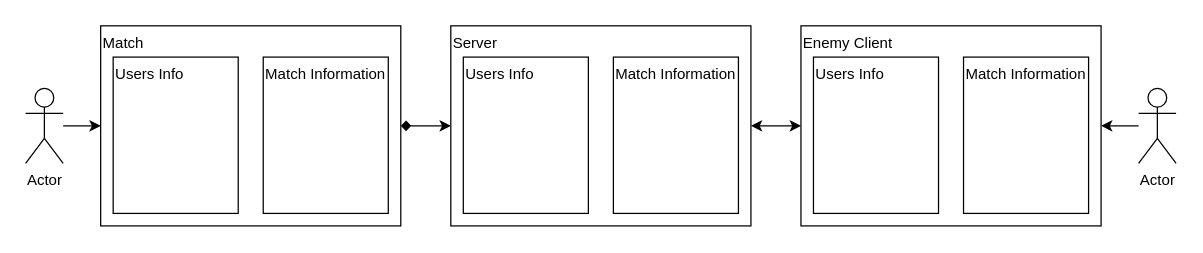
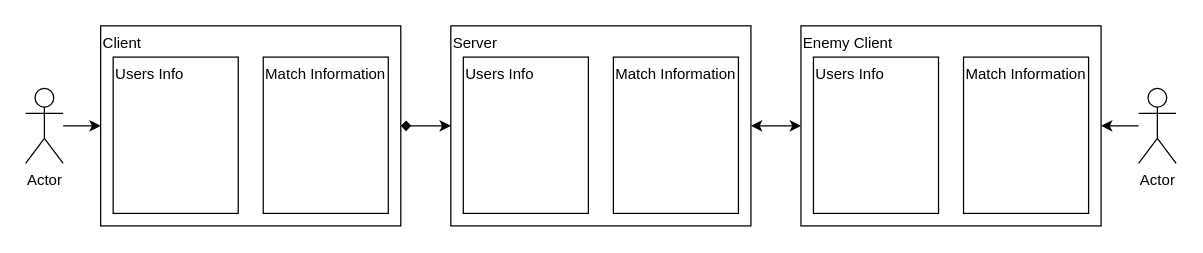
- <mxCell id="2" value="&lt;div&gt;Match&lt;br&gt;&lt;/div&gt;" style="rounded=0;whiteSpace=wrap;html=1;align=left;verticalAlign=top;" parent="1" vertex="1"><mxGeometry x="80" y="20" width="240" height="160" as="geometry" /></mxCell>
+ <mxCell id="2" value="&lt;div&gt;Client&lt;br&gt;&lt;/div&gt;" style="rounded=0;whiteSpace=wrap;html=1;align=left;verticalAlign=top;" parent="1" vertex="1"><mxGeometry x="80" y="20" width="240" height="160" as="geometry" /></mxCell>
